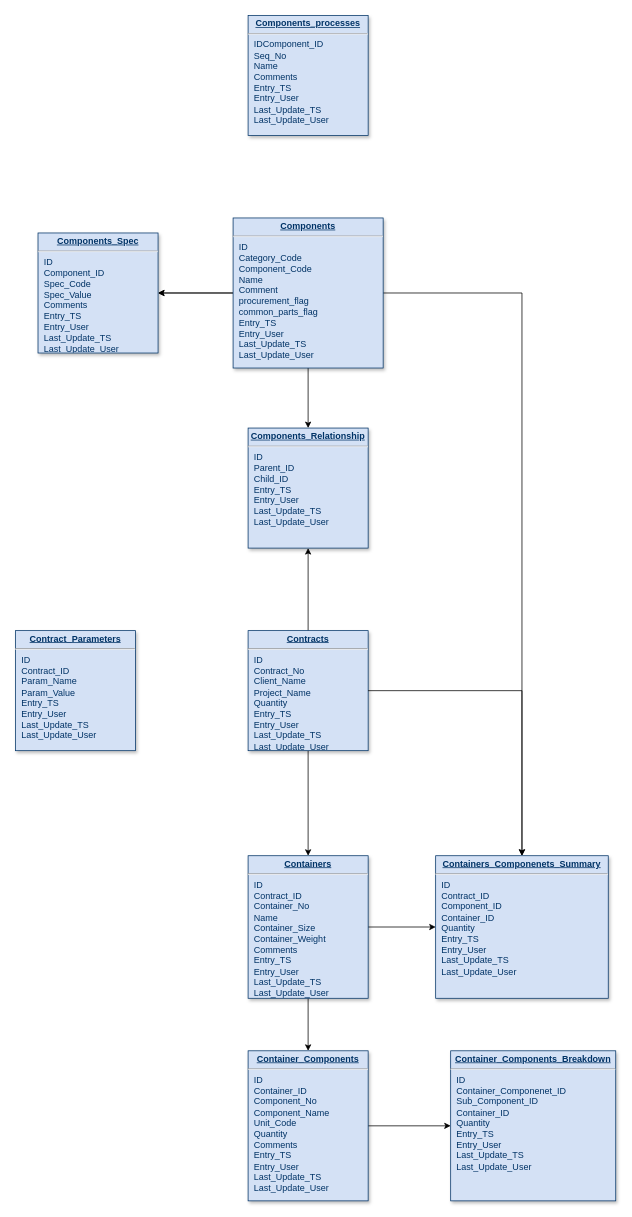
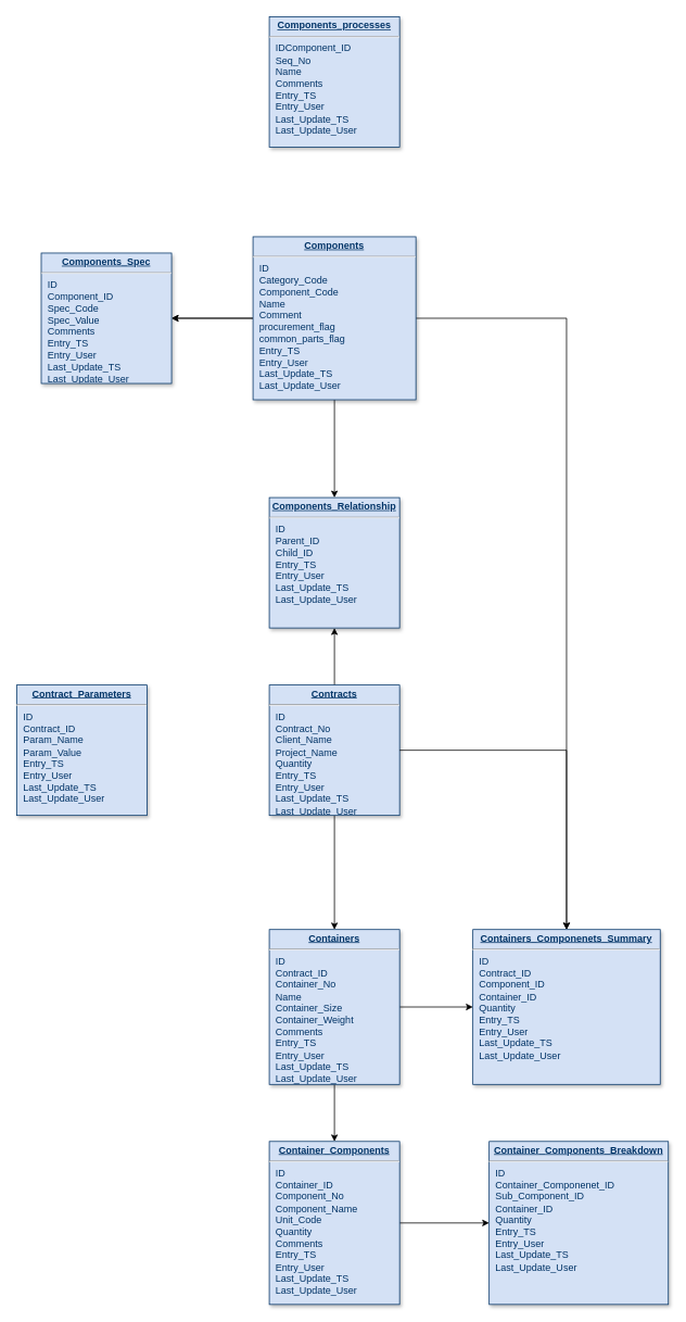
- <mxCell id="9" value="&lt;p style=&quot;margin: 0px; margin-top: 4px; text-align: center; text-decoration: underline;&quot;&gt;&lt;b&gt;Components_Relationship&lt;/b&gt;&lt;/p&gt;&lt;hr&gt;&lt;p style=&quot;margin: 0px; margin-left: 8px;&quot;&gt;ID&lt;/p&gt;&lt;p style=&quot;margin: 0px; margin-left: 8px;&quot;&gt;Parent_ID&lt;/p&gt;&lt;p style=&quot;margin: 0px; margin-left: 8px;&quot;&gt;Child_ID&lt;/p&gt;&lt;p style=&quot;margin: 0px 0px 0px 8px;&quot;&gt;Entry_TS&lt;/p&gt;&lt;p style=&quot;margin: 0px 0px 0px 8px;&quot;&gt;Entry_User&lt;/p&gt;&lt;p style=&quot;margin: 0px 0px 0px 8px;&quot;&gt;Last_Update_TS&lt;/p&gt;&lt;p style=&quot;margin: 0px 0px 0px 8px;&quot;&gt;Last_Update_User&lt;/p&gt;&lt;p style=&quot;margin: 0px; margin-left: 8px;&quot;&gt;&lt;br&gt;&lt;/p&gt;&lt;p style=&quot;margin: 0px; margin-left: 8px;&quot;&gt;&lt;br&gt;&lt;/p&gt;&lt;p style=&quot;margin: 0px; margin-left: 8px;&quot;&gt;&lt;br&gt;&lt;/p&gt;" style="verticalAlign=top;align=left;overflow=fill;fontSize=12;fontFamily=Helvetica;html=1;strokeColor=#003366;shadow=1;fillColor=#D4E1F5;fontColor=#003366" vertex="1" parent="1"><mxGeometry x="330" y="570" width="160" height="160" as="geometry" /></mxCell>
+ <mxCell id="9" value="&lt;p style=&quot;margin: 0px; margin-top: 4px; text-align: center; text-decoration: underline;&quot;&gt;&lt;b&gt;Components_Relationship&lt;/b&gt;&lt;/p&gt;&lt;hr&gt;&lt;p style=&quot;margin: 0px; margin-left: 8px;&quot;&gt;ID&lt;/p&gt;&lt;p style=&quot;margin: 0px; margin-left: 8px;&quot;&gt;Parent_ID&lt;/p&gt;&lt;p style=&quot;margin: 0px; margin-left: 8px;&quot;&gt;Child_ID&lt;/p&gt;&lt;p style=&quot;margin: 0px 0px 0px 8px;&quot;&gt;Entry_TS&lt;/p&gt;&lt;p style=&quot;margin: 0px 0px 0px 8px;&quot;&gt;Entry_User&lt;/p&gt;&lt;p style=&quot;margin: 0px 0px 0px 8px;&quot;&gt;Last_Update_TS&lt;/p&gt;&lt;p style=&quot;margin: 0px 0px 0px 8px;&quot;&gt;Last_Update_User&lt;/p&gt;&lt;p style=&quot;margin: 0px; margin-left: 8px;&quot;&gt;&lt;br&gt;&lt;/p&gt;&lt;p style=&quot;margin: 0px; margin-left: 8px;&quot;&gt;&lt;br&gt;&lt;/p&gt;&lt;p style=&quot;margin: 0px; margin-left: 8px;&quot;&gt;&lt;br&gt;&lt;/p&gt;" style="verticalAlign=top;align=left;overflow=fill;fontSize=12;fontFamily=Helvetica;html=1;strokeColor=#003366;shadow=1;fillColor=#D4E1F5;fontColor=#003366" vertex="1" parent="1"><mxGeometry x="330" y="610" width="160" height="160" as="geometry" /></mxCell>
